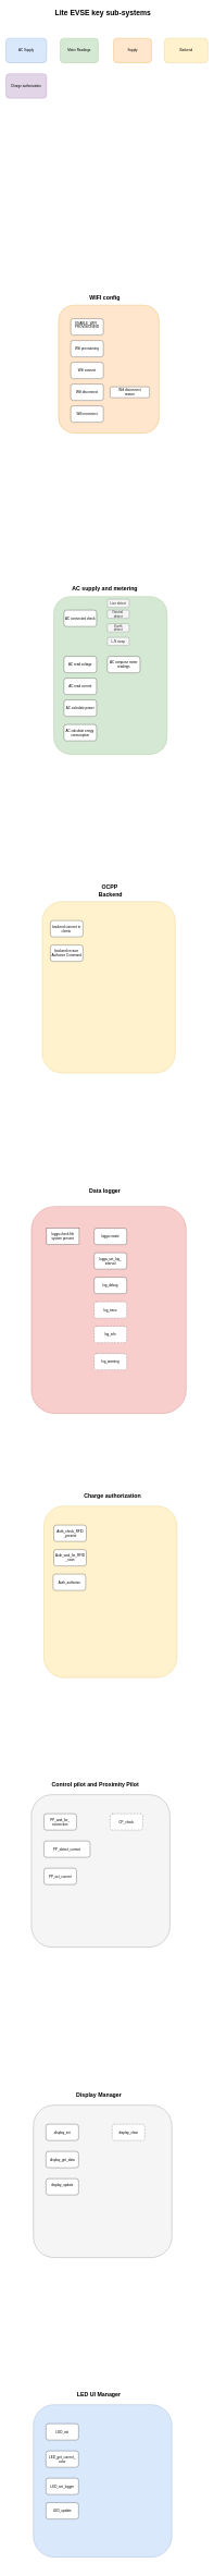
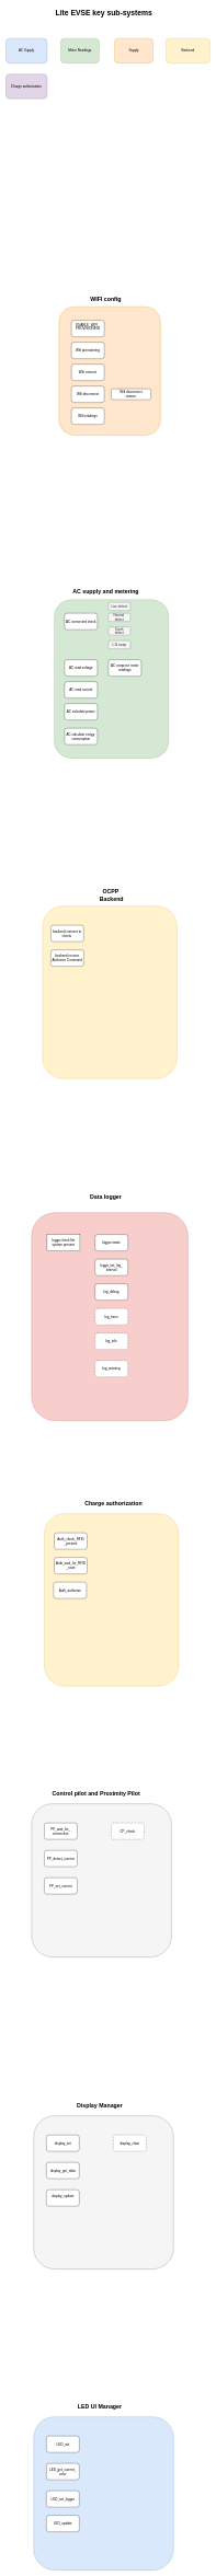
- <mxCell id="12" value="Wifi reconnect" style="rounded=1;whiteSpace=wrap;html=1;" vertex="1" parent="1"><mxGeometry x="259" y="1490" width="120" height="60" as="geometry" /></mxCell>
+ <mxCell id="12" value="Wifi readings" style="rounded=1;whiteSpace=wrap;html=1;" vertex="1" parent="1"><mxGeometry x="259" y="1490" width="120" height="60" as="geometry" /></mxCell>
- <mxCell id="49" value="PP_detect_current" style="rounded=1;whiteSpace=wrap;html=1;" vertex="1" parent="1"><mxGeometry x="160.25" y="6760" width="170" height="60" as="geometry" /></mxCell>
+ <mxCell id="49" value="PP_detect_current" style="rounded=1;whiteSpace=wrap;html=1;" vertex="1" parent="1"><mxGeometry x="160.25" y="6760" width="120" height="60" as="geometry" /></mxCell>
